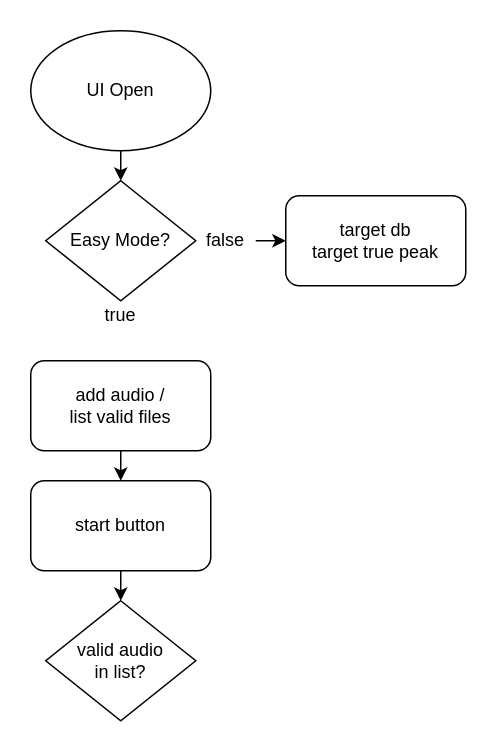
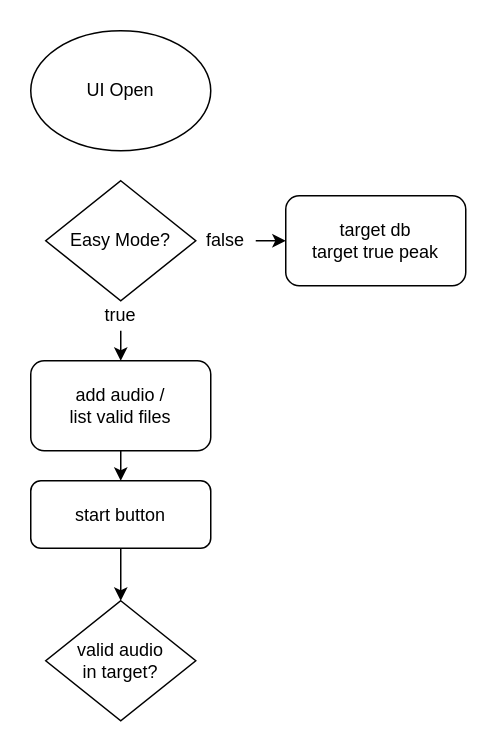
- <mxCell id="2" style="edgeStyle=orthogonalEdgeStyle;rounded=0;orthogonalLoop=1;jettySize=auto;html=1;exitX=0.5;exitY=1;exitDx=0;exitDy=0;entryX=0.5;entryY=0;entryDx=0;entryDy=0;" edge="1" parent="1" source="3" target="4"><mxGeometry relative="1" as="geometry" /></mxCell>
+ <mxCell id="8" style="edgeStyle=orthogonalEdgeStyle;rounded=0;orthogonalLoop=1;jettySize=auto;html=1;exitX=0.5;exitY=1;exitDx=0;exitDy=0;entryX=0.5;entryY=0;entryDx=0;entryDy=0;" edge="1" parent="1" source="9" target="6"><mxGeometry relative="1" as="geometry" /></mxCell>
- <mxCell id="14" value="start button" style="rounded=1;whiteSpace=wrap;html=1;" vertex="1" parent="1"><mxGeometry x="20" y="320" width="120" height="60" as="geometry" /></mxCell>
+ <mxCell id="14" value="start button" style="rounded=1;whiteSpace=wrap;html=1;" vertex="1" parent="1"><mxGeometry x="20" y="320" width="120" height="45" as="geometry" /></mxCell>
- <mxCell id="12" value="valid audio &lt;br&gt;in list?" style="rhombus;whiteSpace=wrap;html=1;" vertex="1" parent="1"><mxGeometry x="30" y="400" width="100" height="80" as="geometry" /></mxCell>
+ <mxCell id="12" value="valid audio &lt;br&gt;in target?" style="rhombus;whiteSpace=wrap;html=1;" vertex="1" parent="1"><mxGeometry x="30" y="400" width="100" height="80" as="geometry" /></mxCell>
